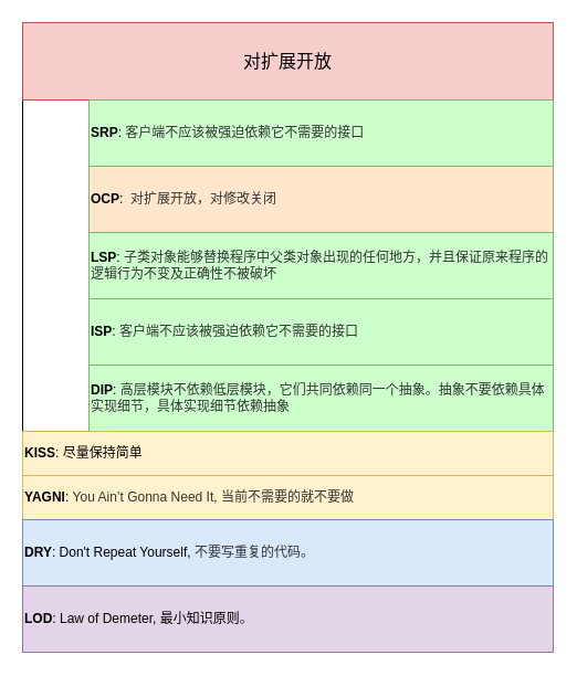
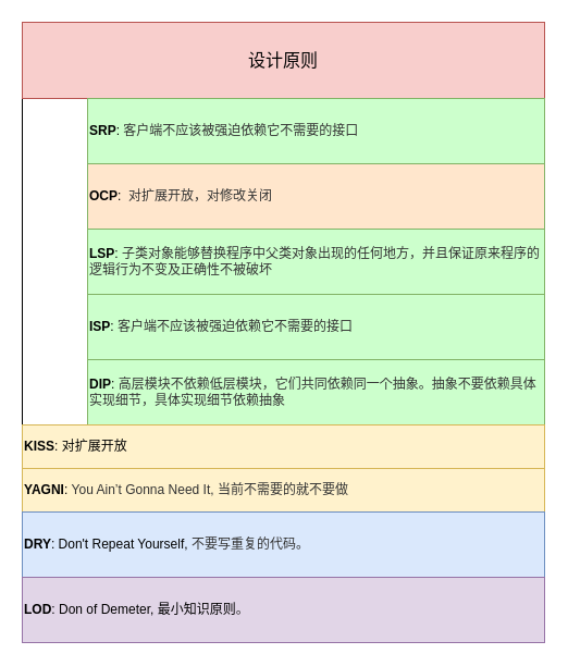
- <mxCell id="3" value="对扩展开放" style="rounded=0;whiteSpace=wrap;html=1;fontSize=16;fillColor=#f8cecc;strokeColor=#b85450;" vertex="1" parent="1"><mxGeometry x="20" y="20" width="480" height="70" as="geometry" /></mxCell>
+ <mxCell id="3" value="设计原则" style="rounded=0;whiteSpace=wrap;html=1;fontSize=16;fillColor=#f8cecc;strokeColor=#b85450;" vertex="1" parent="1"><mxGeometry x="20" y="20" width="480" height="70" as="geometry" /></mxCell>
- <mxCell id="9" value="&lt;b&gt;KISS&lt;/b&gt;: 尽量保持简单" style="rounded=0;whiteSpace=wrap;html=1;fontSize=12;align=left;fillColor=#fff2cc;strokeColor=#d6b656;" vertex="1" parent="1"><mxGeometry x="20" y="390" width="480" height="40" as="geometry" /></mxCell>
+ <mxCell id="9" value="&lt;b&gt;KISS&lt;/b&gt;: 对扩展开放" style="rounded=0;whiteSpace=wrap;html=1;fontSize=12;align=left;fillColor=#fff2cc;strokeColor=#d6b656;" vertex="1" parent="1"><mxGeometry x="20" y="390" width="480" height="40" as="geometry" /></mxCell>
- <mxCell id="12" value="&lt;font style=&quot;font-size: 12px&quot;&gt;&lt;b&gt;LOD&lt;/b&gt;: Law of Demeter, 最小知识原则&lt;span class=&quot;ne-text&quot; style=&quot;color: rgb(51 , 51 , 51)&quot;&gt;。&lt;/span&gt;&lt;/font&gt;" style="rounded=0;whiteSpace=wrap;html=1;fontSize=12;align=left;fillColor=#e1d5e7;strokeColor=#9673a6;" vertex="1" parent="1"><mxGeometry x="20" y="530" width="480" height="60" as="geometry" /></mxCell>
+ <mxCell id="12" value="&lt;font style=&quot;font-size: 12px&quot;&gt;&lt;b&gt;LOD&lt;/b&gt;: Don of Demeter, 最小知识原则&lt;span class=&quot;ne-text&quot; style=&quot;color: rgb(51 , 51 , 51)&quot;&gt;。&lt;/span&gt;&lt;/font&gt;" style="rounded=0;whiteSpace=wrap;html=1;fontSize=12;align=left;fillColor=#e1d5e7;strokeColor=#9673a6;" vertex="1" parent="1"><mxGeometry x="20" y="530" width="480" height="60" as="geometry" /></mxCell>
